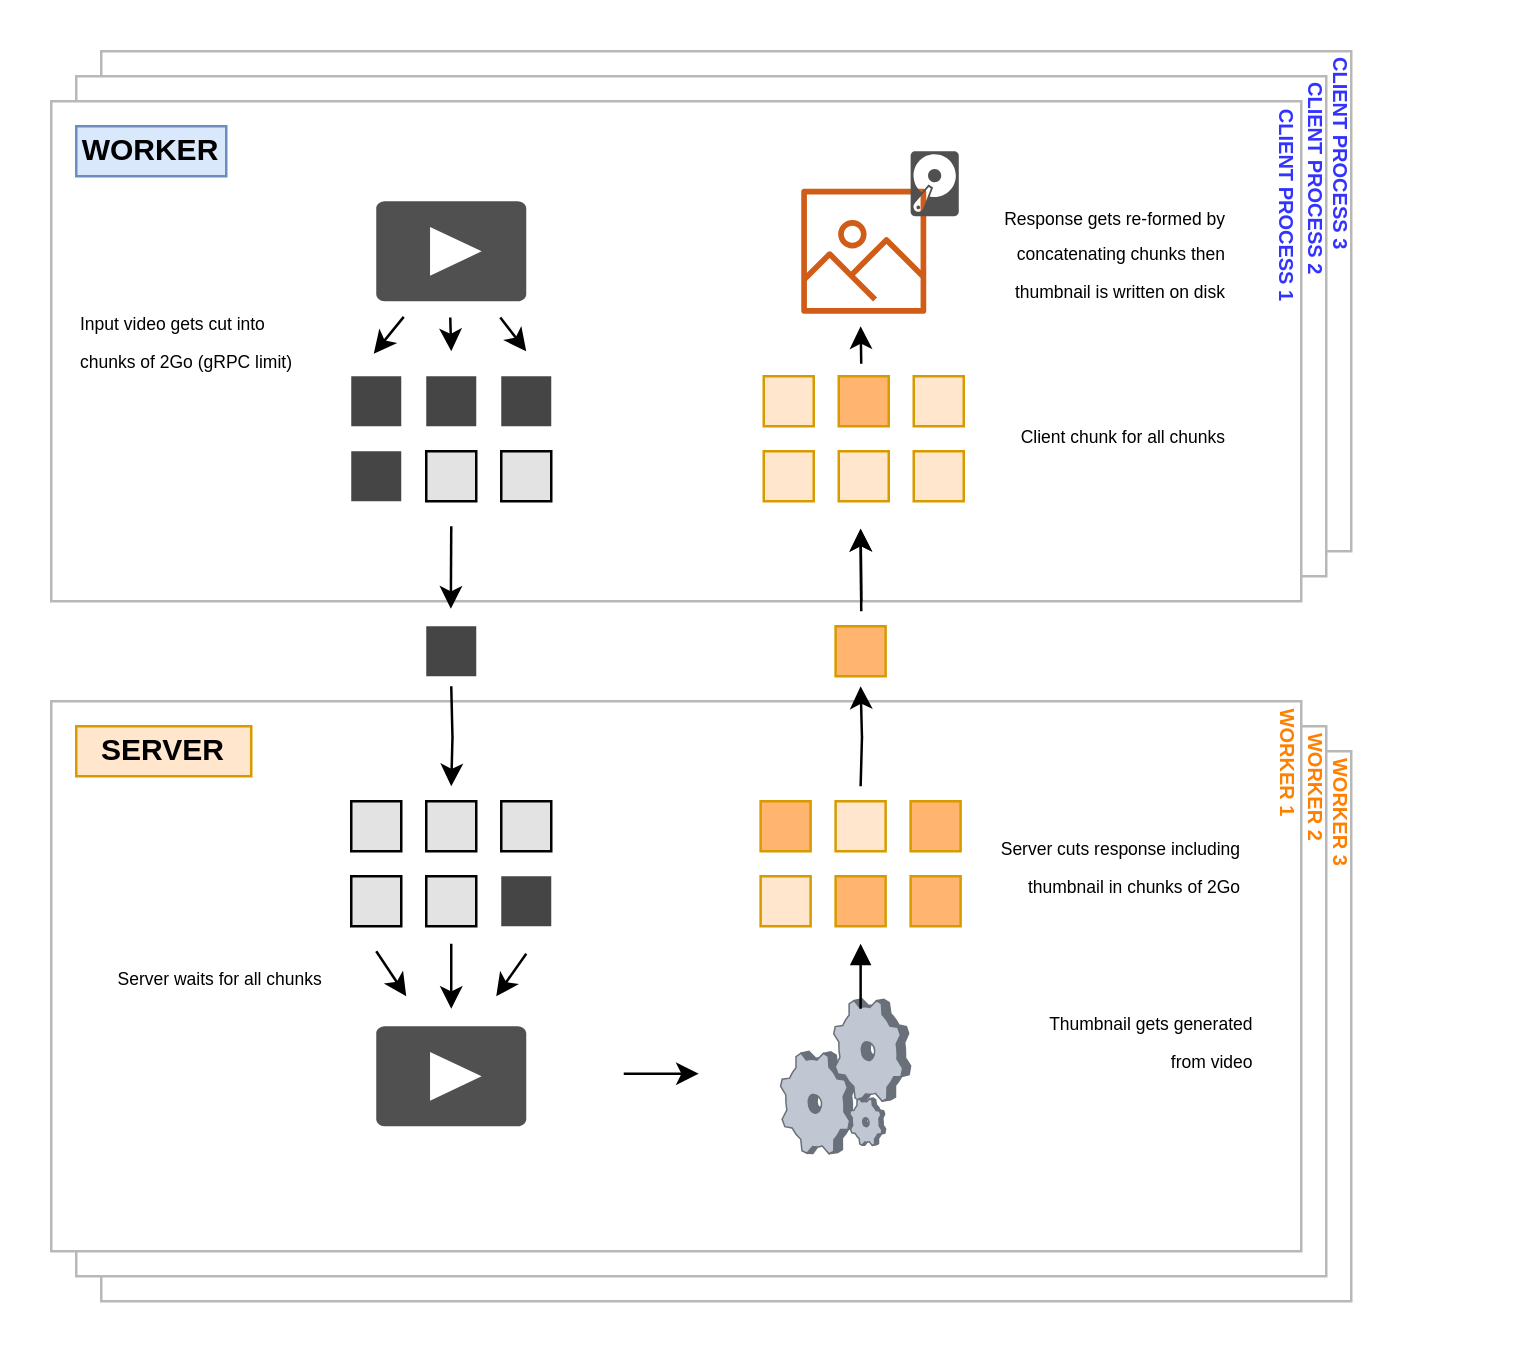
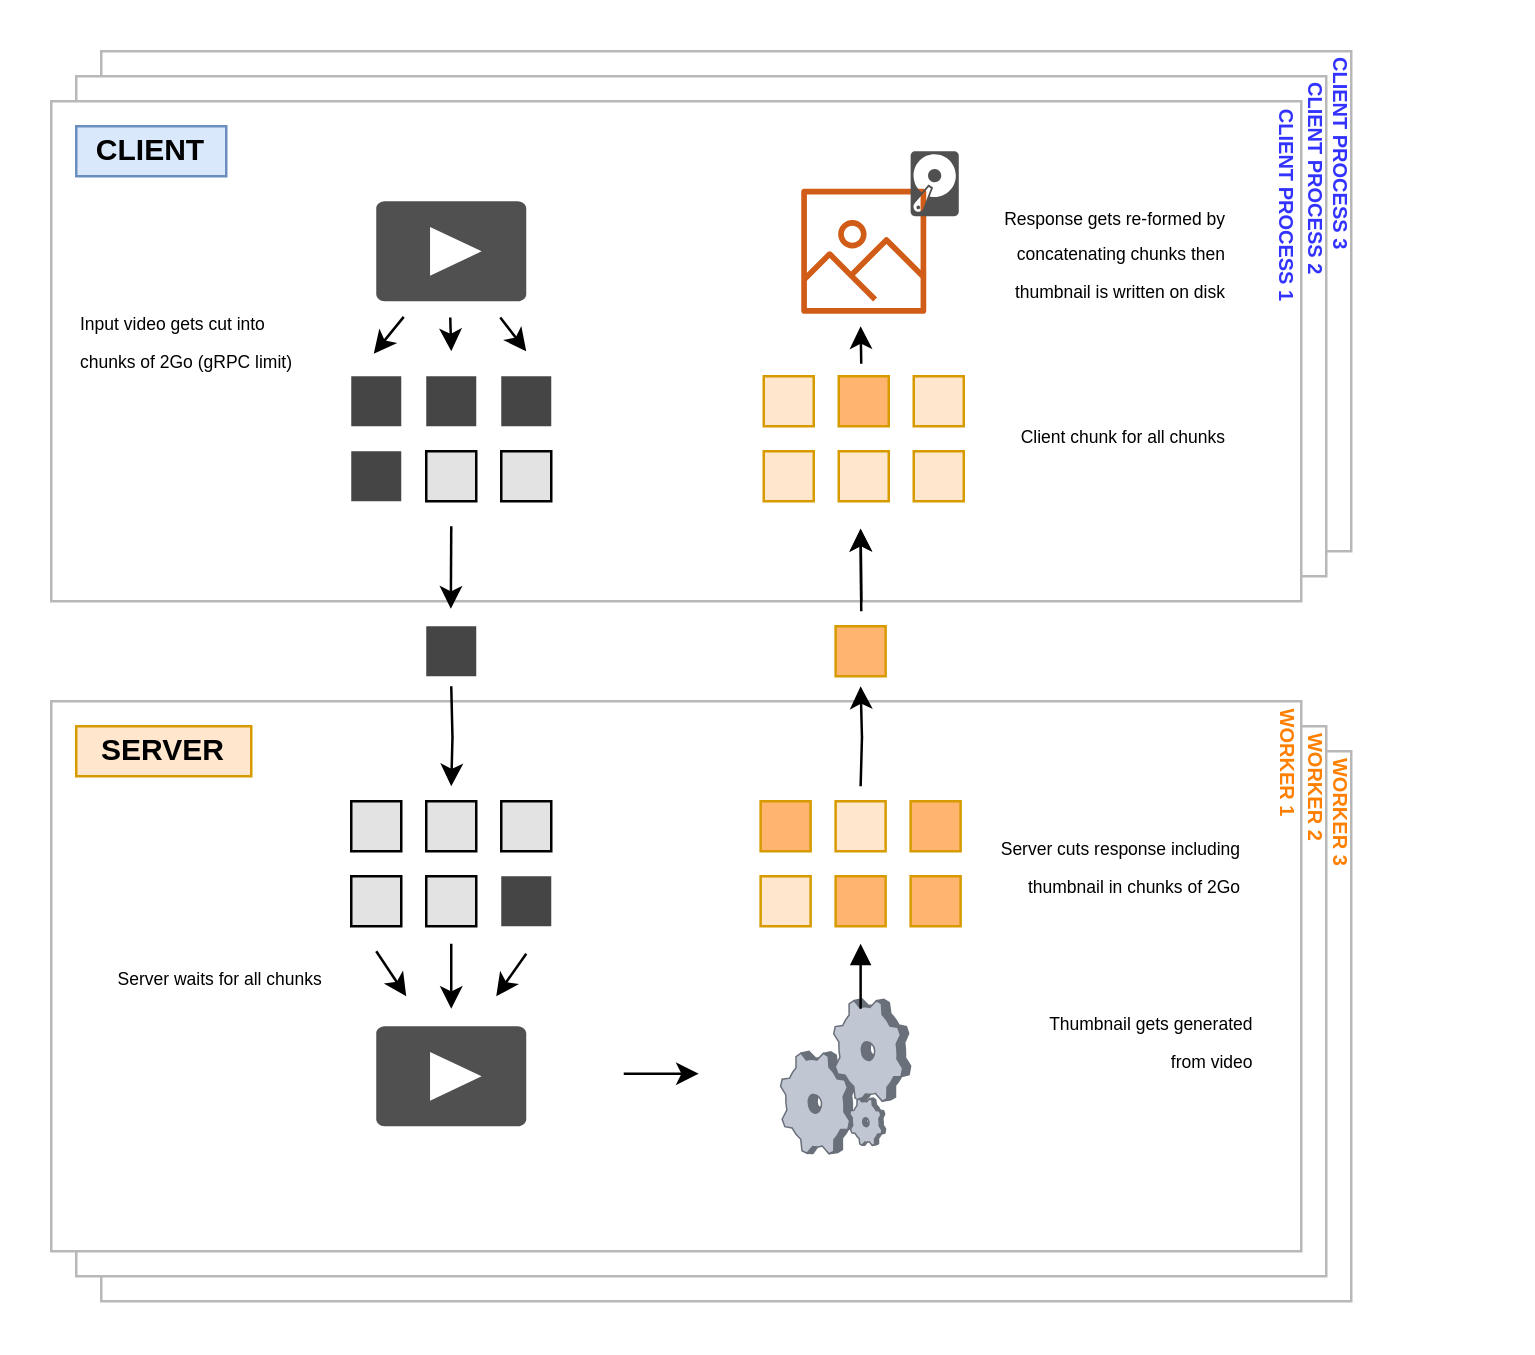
- <mxCell id="7" value="&lt;b&gt;WORKER&lt;/b&gt;" style="text;html=1;align=center;verticalAlign=middle;whiteSpace=wrap;rounded=0;fillColor=#dae8fc;strokeColor=#6c8ebf;" parent="1" vertex="1"><mxGeometry x="30" y="50" width="60" height="20" as="geometry" /></mxCell>
+ <mxCell id="7" value="&lt;b&gt;CLIENT&lt;/b&gt;" style="text;html=1;align=center;verticalAlign=middle;whiteSpace=wrap;rounded=0;fillColor=#dae8fc;strokeColor=#6c8ebf;" parent="1" vertex="1"><mxGeometry x="30" y="50" width="60" height="20" as="geometry" /></mxCell>
